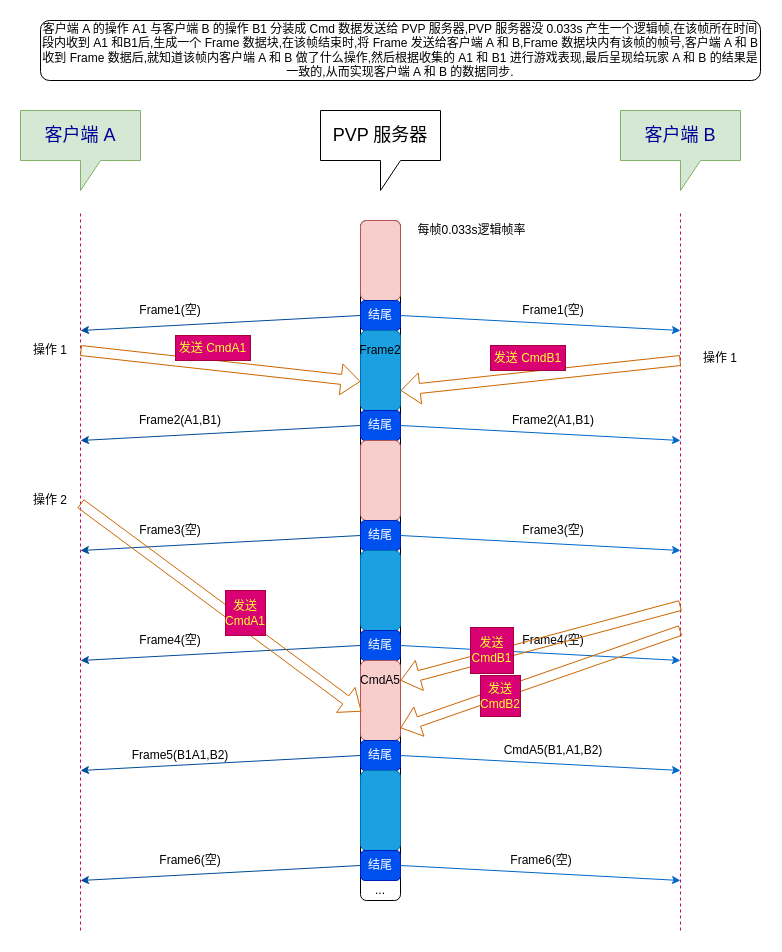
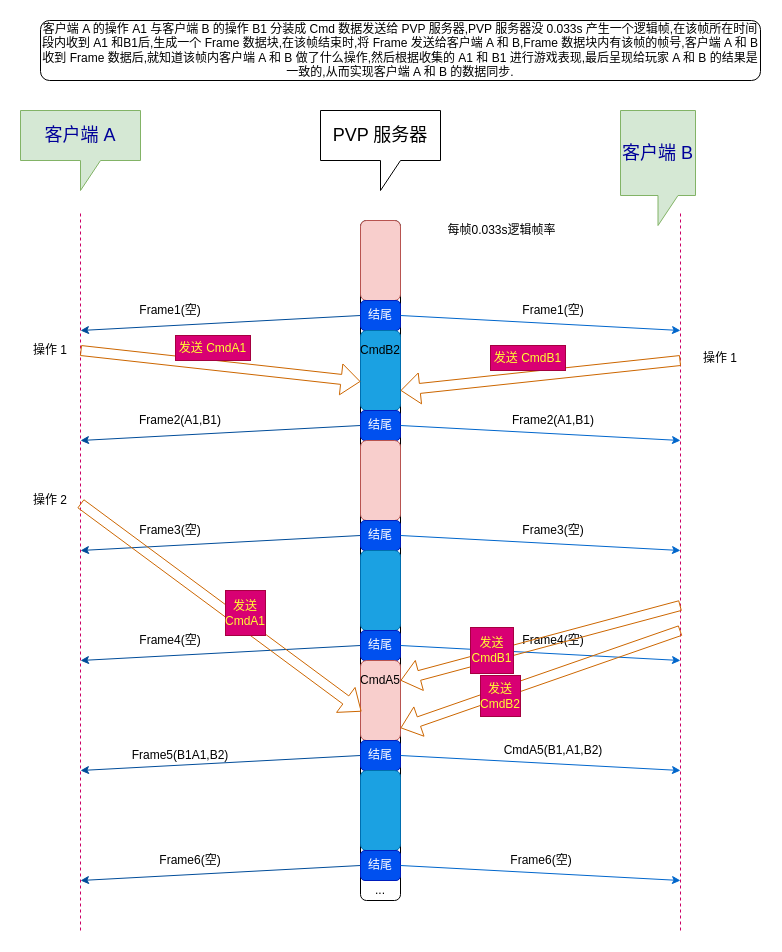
- <mxCell id="7" value="&lt;font style=&quot;font-size: 18px&quot; color=&quot;#000099&quot;&gt;客户端 B&lt;/font&gt;" style="shape=callout;whiteSpace=wrap;html=1;perimeter=calloutPerimeter;fillColor=#d5e8d4;strokeColor=#82b366;" parent="1" vertex="1"><mxGeometry x="620" y="110" width="120" height="80" as="geometry" /></mxCell>
+ <mxCell id="7" value="&lt;font style=&quot;font-size: 18px&quot; color=&quot;#000099&quot;&gt;客户端 B&lt;/font&gt;" style="shape=callout;whiteSpace=wrap;html=1;perimeter=calloutPerimeter;fillColor=#d5e8d4;strokeColor=#82b366;" parent="1" vertex="1"><mxGeometry x="620" y="110" width="75" height="115" as="geometry" /></mxCell>
- <mxCell id="8" value="每帧0.033s逻辑帧率" style="text;html=1;strokeColor=none;fillColor=none;align=center;verticalAlign=middle;whiteSpace=wrap;rounded=0;" parent="1" vertex="1"><mxGeometry x="413" y="220" width="117" height="20" as="geometry" /></mxCell>
+ <mxCell id="8" value="每帧0.033s逻辑帧率" style="text;html=1;strokeColor=none;fillColor=none;align=center;verticalAlign=middle;whiteSpace=wrap;rounded=0;" parent="1" vertex="1"><mxGeometry x="443" y="220" width="117" height="20" as="geometry" /></mxCell>
- <mxCell id="21" value="Frame2" style="text;html=1;align=center;verticalAlign=middle;whiteSpace=wrap;rounded=0;fontColor=#000000;" parent="1" vertex="1"><mxGeometry x="360" y="340" width="40" height="20" as="geometry" /></mxCell>
+ <mxCell id="21" value="CmdB2" style="text;html=1;align=center;verticalAlign=middle;whiteSpace=wrap;rounded=0;fontColor=#000000;" parent="1" vertex="1"><mxGeometry x="360" y="340" width="40" height="20" as="geometry" /></mxCell>
